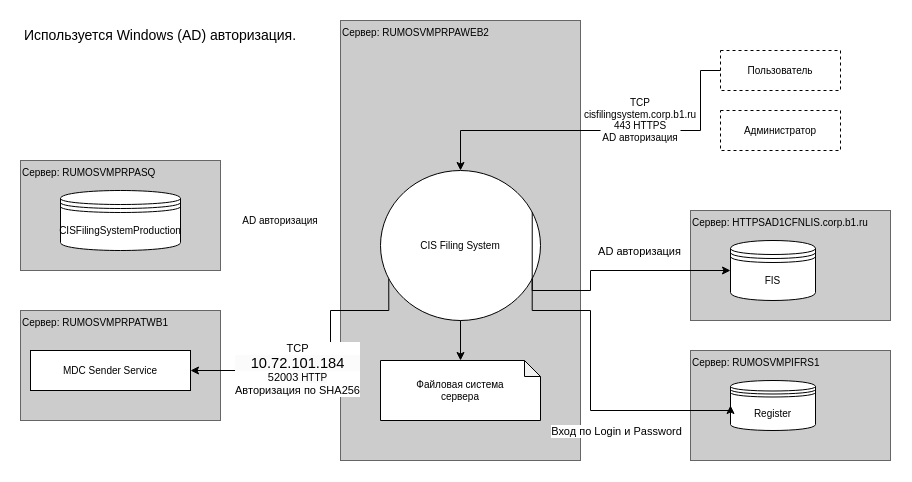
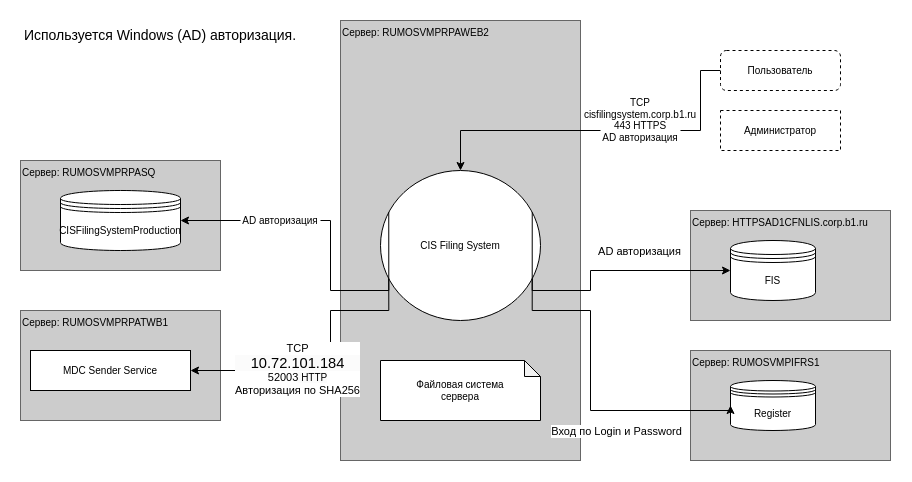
- <mxCell id="3" value="Пользователь" style="rounded=0;whiteSpace=wrap;html=1;fillColor=none;dashed=1;fontSize=10;fontFamily=Helvetica;" parent="1" vertex="1"><mxGeometry x="720" y="50" width="120" height="40" as="geometry" /></mxCell>
+ <mxCell id="3" value="Пользователь" style="whiteSpace=wrap;html=1;fillColor=none;dashed=1;fontSize=10;fontFamily=Helvetica;rounded=1;" parent="1" vertex="1"><mxGeometry x="720" y="50" width="120" height="40" as="geometry" /></mxCell>
+ <mxCell id="12" value="" style="endArrow=none;startArrow=classic;html=1;rounded=0;exitX=1;exitY=0.5;exitDx=0;exitDy=0;entryX=0;entryY=0.25;entryDx=0;entryDy=0;endFill=0;fontSize=10;fontFamily=Helvetica;edgeStyle=orthogonalEdgeStyle;" parent="1" source="6" target="9" edge="1"><mxGeometry width="50" height="50" relative="1" as="geometry"><mxPoint x="310" y="510" as="sourcePoint" /><mxPoint x="360" y="460" as="targetPoint" /><Array as="points"><mxPoint x="330" y="220" /><mxPoint x="330" y="290" /></Array></mxGeometry></mxCell>
- <mxCell id="11" value="" style="endArrow=none;startArrow=classic;html=1;rounded=0;entryX=0.5;entryY=1;entryDx=0;entryDy=0;exitX=0.5;exitY=0;exitDx=0;exitDy=0;exitPerimeter=0;endFill=0;fontSize=10;fontFamily=Helvetica;" parent="1" source="10" target="9" edge="1"><mxGeometry width="50" height="50" relative="1" as="geometry"><mxPoint x="510" y="580" as="sourcePoint" /><mxPoint x="560" y="530" as="targetPoint" /></mxGeometry></mxCell>
